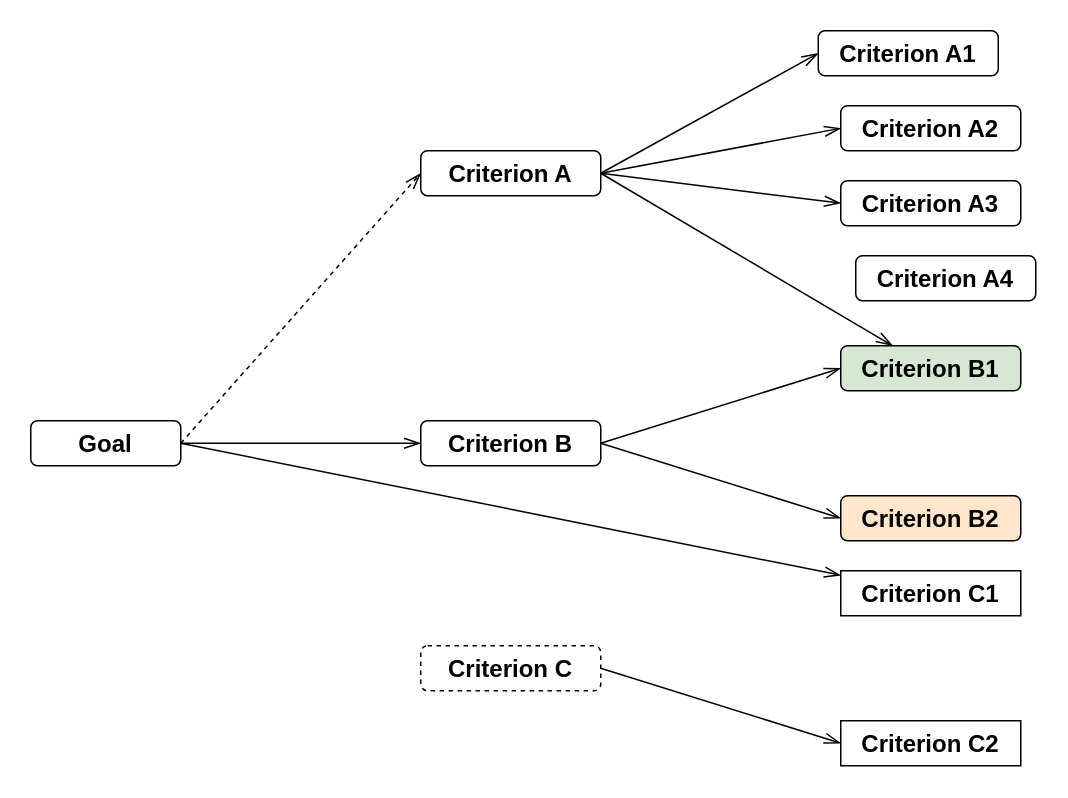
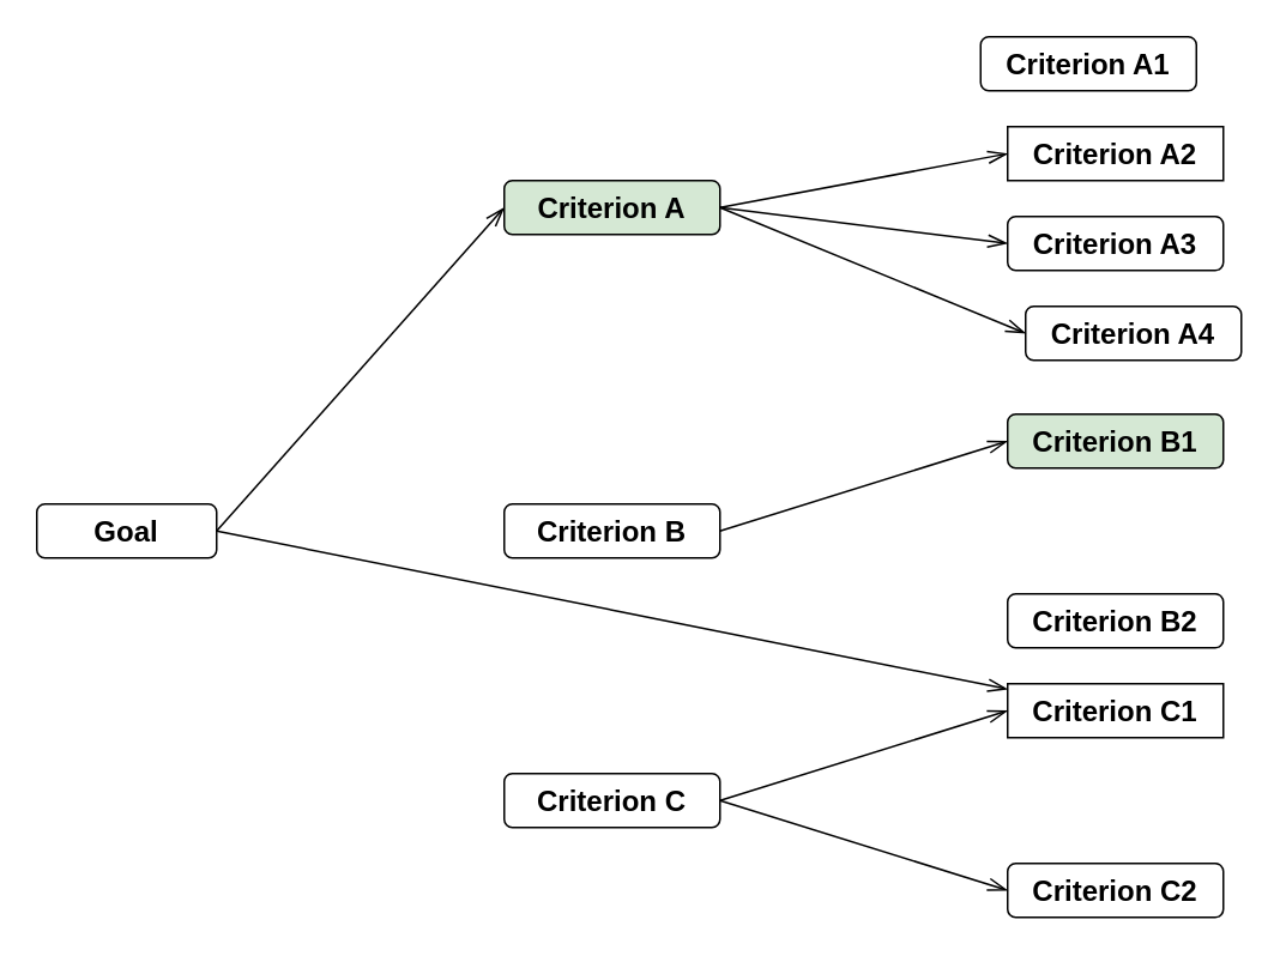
- <mxCell id="17" style="rounded=0;orthogonalLoop=1;jettySize=auto;html=1;fontSize=16;entryX=0;entryY=0.5;entryDx=0;entryDy=0;exitX=1;exitY=0.5;exitDx=0;exitDy=0;endArrow=openThin;endFill=0;strokeWidth=1;endSize=9;" edge="1" parent="1" source="4" target="11"><mxGeometry relative="1" as="geometry"><mxPoint x="130" y="305" as="sourcePoint" /><mxPoint x="280" y="125" as="targetPoint" /></mxGeometry></mxCell>
- <mxCell id="10" value="&lt;font style=&quot;font-size: 16px&quot;&gt;&lt;b&gt;Criterion A2&lt;/b&gt;&lt;/font&gt;" style="rounded=1;whiteSpace=wrap;html=1;" vertex="1" parent="1"><mxGeometry x="560" y="70" width="120" height="30" as="geometry" /></mxCell>
+ <mxCell id="10" value="&lt;font style=&quot;font-size: 16px&quot;&gt;&lt;b&gt;Criterion A2&lt;/b&gt;&lt;/font&gt;" style="whiteSpace=wrap;html=1;rounded=0;" vertex="1" parent="1"><mxGeometry x="560" y="70" width="120" height="30" as="geometry" /></mxCell>
- <mxCell id="4" value="&lt;font style=&quot;font-size: 16px&quot;&gt;&lt;b&gt;Criterion A&lt;/b&gt;&lt;/font&gt;" style="rounded=1;whiteSpace=wrap;html=1;" vertex="1" parent="1"><mxGeometry x="280" y="100" width="120" height="30" as="geometry" /></mxCell>
+ <mxCell id="4" value="&lt;font style=&quot;font-size: 16px&quot;&gt;&lt;b&gt;Criterion A&lt;/b&gt;&lt;/font&gt;" style="rounded=1;whiteSpace=wrap;html=1;fillColor=#d5e8d4;" vertex="1" parent="1"><mxGeometry x="280" y="100" width="120" height="30" as="geometry" /></mxCell>
- <mxCell id="20" style="rounded=0;orthogonalLoop=1;jettySize=auto;html=1;fontSize=16;exitX=1;exitY=0.5;exitDx=0;exitDy=0;endArrow=openThin;endFill=0;strokeWidth=1;endSize=9;" edge="1" parent="1" source="4" target="6"><mxGeometry relative="1" as="geometry"><mxPoint x="400" y="125" as="sourcePoint" /><mxPoint x="520" y="145" as="targetPoint" /></mxGeometry></mxCell>
+ <mxCell id="20" style="rounded=0;orthogonalLoop=1;jettySize=auto;html=1;fontSize=16;entryX=0;entryY=0.5;entryDx=0;entryDy=0;exitX=1;exitY=0.5;exitDx=0;exitDy=0;endArrow=openThin;endFill=0;strokeWidth=1;endSize=9;" edge="1" parent="1" source="4" target="8"><mxGeometry relative="1" as="geometry"><mxPoint x="400" y="125" as="sourcePoint" /><mxPoint x="520" y="145" as="targetPoint" /></mxGeometry></mxCell>
- <mxCell id="2" style="rounded=0;orthogonalLoop=1;jettySize=auto;html=1;fontSize=16;entryX=0;entryY=0.5;entryDx=0;entryDy=0;exitX=1;exitY=0.5;exitDx=0;exitDy=0;endArrow=openThin;endFill=0;strokeWidth=1;endSize=9;dashed=1;" edge="1" parent="1" source="3" target="4"><mxGeometry relative="1" as="geometry" /></mxCell>
+ <mxCell id="2" style="rounded=0;orthogonalLoop=1;jettySize=auto;html=1;fontSize=16;entryX=0;entryY=0.5;entryDx=0;entryDy=0;exitX=1;exitY=0.5;exitDx=0;exitDy=0;endArrow=openThin;endFill=0;strokeWidth=1;endSize=9;" edge="1" parent="1" source="3" target="4"><mxGeometry relative="1" as="geometry" /></mxCell>
- <mxCell id="15" style="rounded=0;orthogonalLoop=1;jettySize=auto;html=1;fontSize=16;entryX=0;entryY=0.5;entryDx=0;entryDy=0;endArrow=openThin;endFill=0;strokeWidth=1;endSize=9;exitX=1;exitY=0.5;exitDx=0;exitDy=0;" edge="1" parent="1" source="3" target="5"><mxGeometry relative="1" as="geometry"><mxPoint x="130" y="305" as="sourcePoint" /><mxPoint x="280" y="125" as="targetPoint" /></mxGeometry></mxCell>
- <mxCell id="22" style="rounded=0;orthogonalLoop=1;jettySize=auto;html=1;fontSize=16;entryX=0;entryY=0.5;entryDx=0;entryDy=0;endArrow=openThin;endFill=0;strokeWidth=1;endSize=9;exitX=1;exitY=0.5;exitDx=0;exitDy=0;" edge="1" parent="1" source="5" target="7"><mxGeometry relative="1" as="geometry"><mxPoint x="400" y="290" as="sourcePoint" /><mxPoint x="540" y="165" as="targetPoint" /></mxGeometry></mxCell>
- <mxCell id="7" value="&lt;font style=&quot;font-size: 16px&quot;&gt;&lt;b&gt;Criterion B2&lt;/b&gt;&lt;/font&gt;" style="rounded=1;whiteSpace=wrap;html=1;fillColor=#ffe6cc;" vertex="1" parent="1"><mxGeometry x="560" y="330" width="120" height="30" as="geometry" /></mxCell>
+ <mxCell id="7" value="&lt;font style=&quot;font-size: 16px&quot;&gt;&lt;b&gt;Criterion B2&lt;/b&gt;&lt;/font&gt;" style="rounded=1;whiteSpace=wrap;html=1;" vertex="1" parent="1"><mxGeometry x="560" y="330" width="120" height="30" as="geometry" /></mxCell>
+ <mxCell id="24" style="rounded=0;orthogonalLoop=1;jettySize=auto;html=1;fontSize=16;entryX=0;entryY=0.5;entryDx=0;entryDy=0;endArrow=openThin;endFill=0;strokeWidth=1;endSize=9;exitX=1;exitY=0.5;exitDx=0;exitDy=0;" edge="1" parent="1" source="12" target="13"><mxGeometry relative="1" as="geometry"><mxPoint x="410" y="470" as="sourcePoint" /><mxPoint x="520" y="355" as="targetPoint" /></mxGeometry></mxCell>
- <mxCell id="12" value="&lt;font style=&quot;font-size: 16px&quot;&gt;&lt;b&gt;Criterion C&lt;/b&gt;&lt;/font&gt;" style="rounded=1;whiteSpace=wrap;html=1;dashed=1;" vertex="1" parent="1"><mxGeometry x="280" y="430" width="120" height="30" as="geometry" /></mxCell>
+ <mxCell id="12" value="&lt;font style=&quot;font-size: 16px&quot;&gt;&lt;b&gt;Criterion C&lt;/b&gt;&lt;/font&gt;" style="rounded=1;whiteSpace=wrap;html=1;" vertex="1" parent="1"><mxGeometry x="280" y="430" width="120" height="30" as="geometry" /></mxCell>
- <mxCell id="14" value="&lt;font style=&quot;font-size: 16px&quot;&gt;&lt;b&gt;Criterion C2&lt;/b&gt;&lt;/font&gt;" style="whiteSpace=wrap;html=1;rounded=0;" vertex="1" parent="1"><mxGeometry x="560" y="480" width="120" height="30" as="geometry" /></mxCell>
+ <mxCell id="14" value="&lt;font style=&quot;font-size: 16px&quot;&gt;&lt;b&gt;Criterion C2&lt;/b&gt;&lt;/font&gt;" style="rounded=1;whiteSpace=wrap;html=1;" vertex="1" parent="1"><mxGeometry x="560" y="480" width="120" height="30" as="geometry" /></mxCell>
